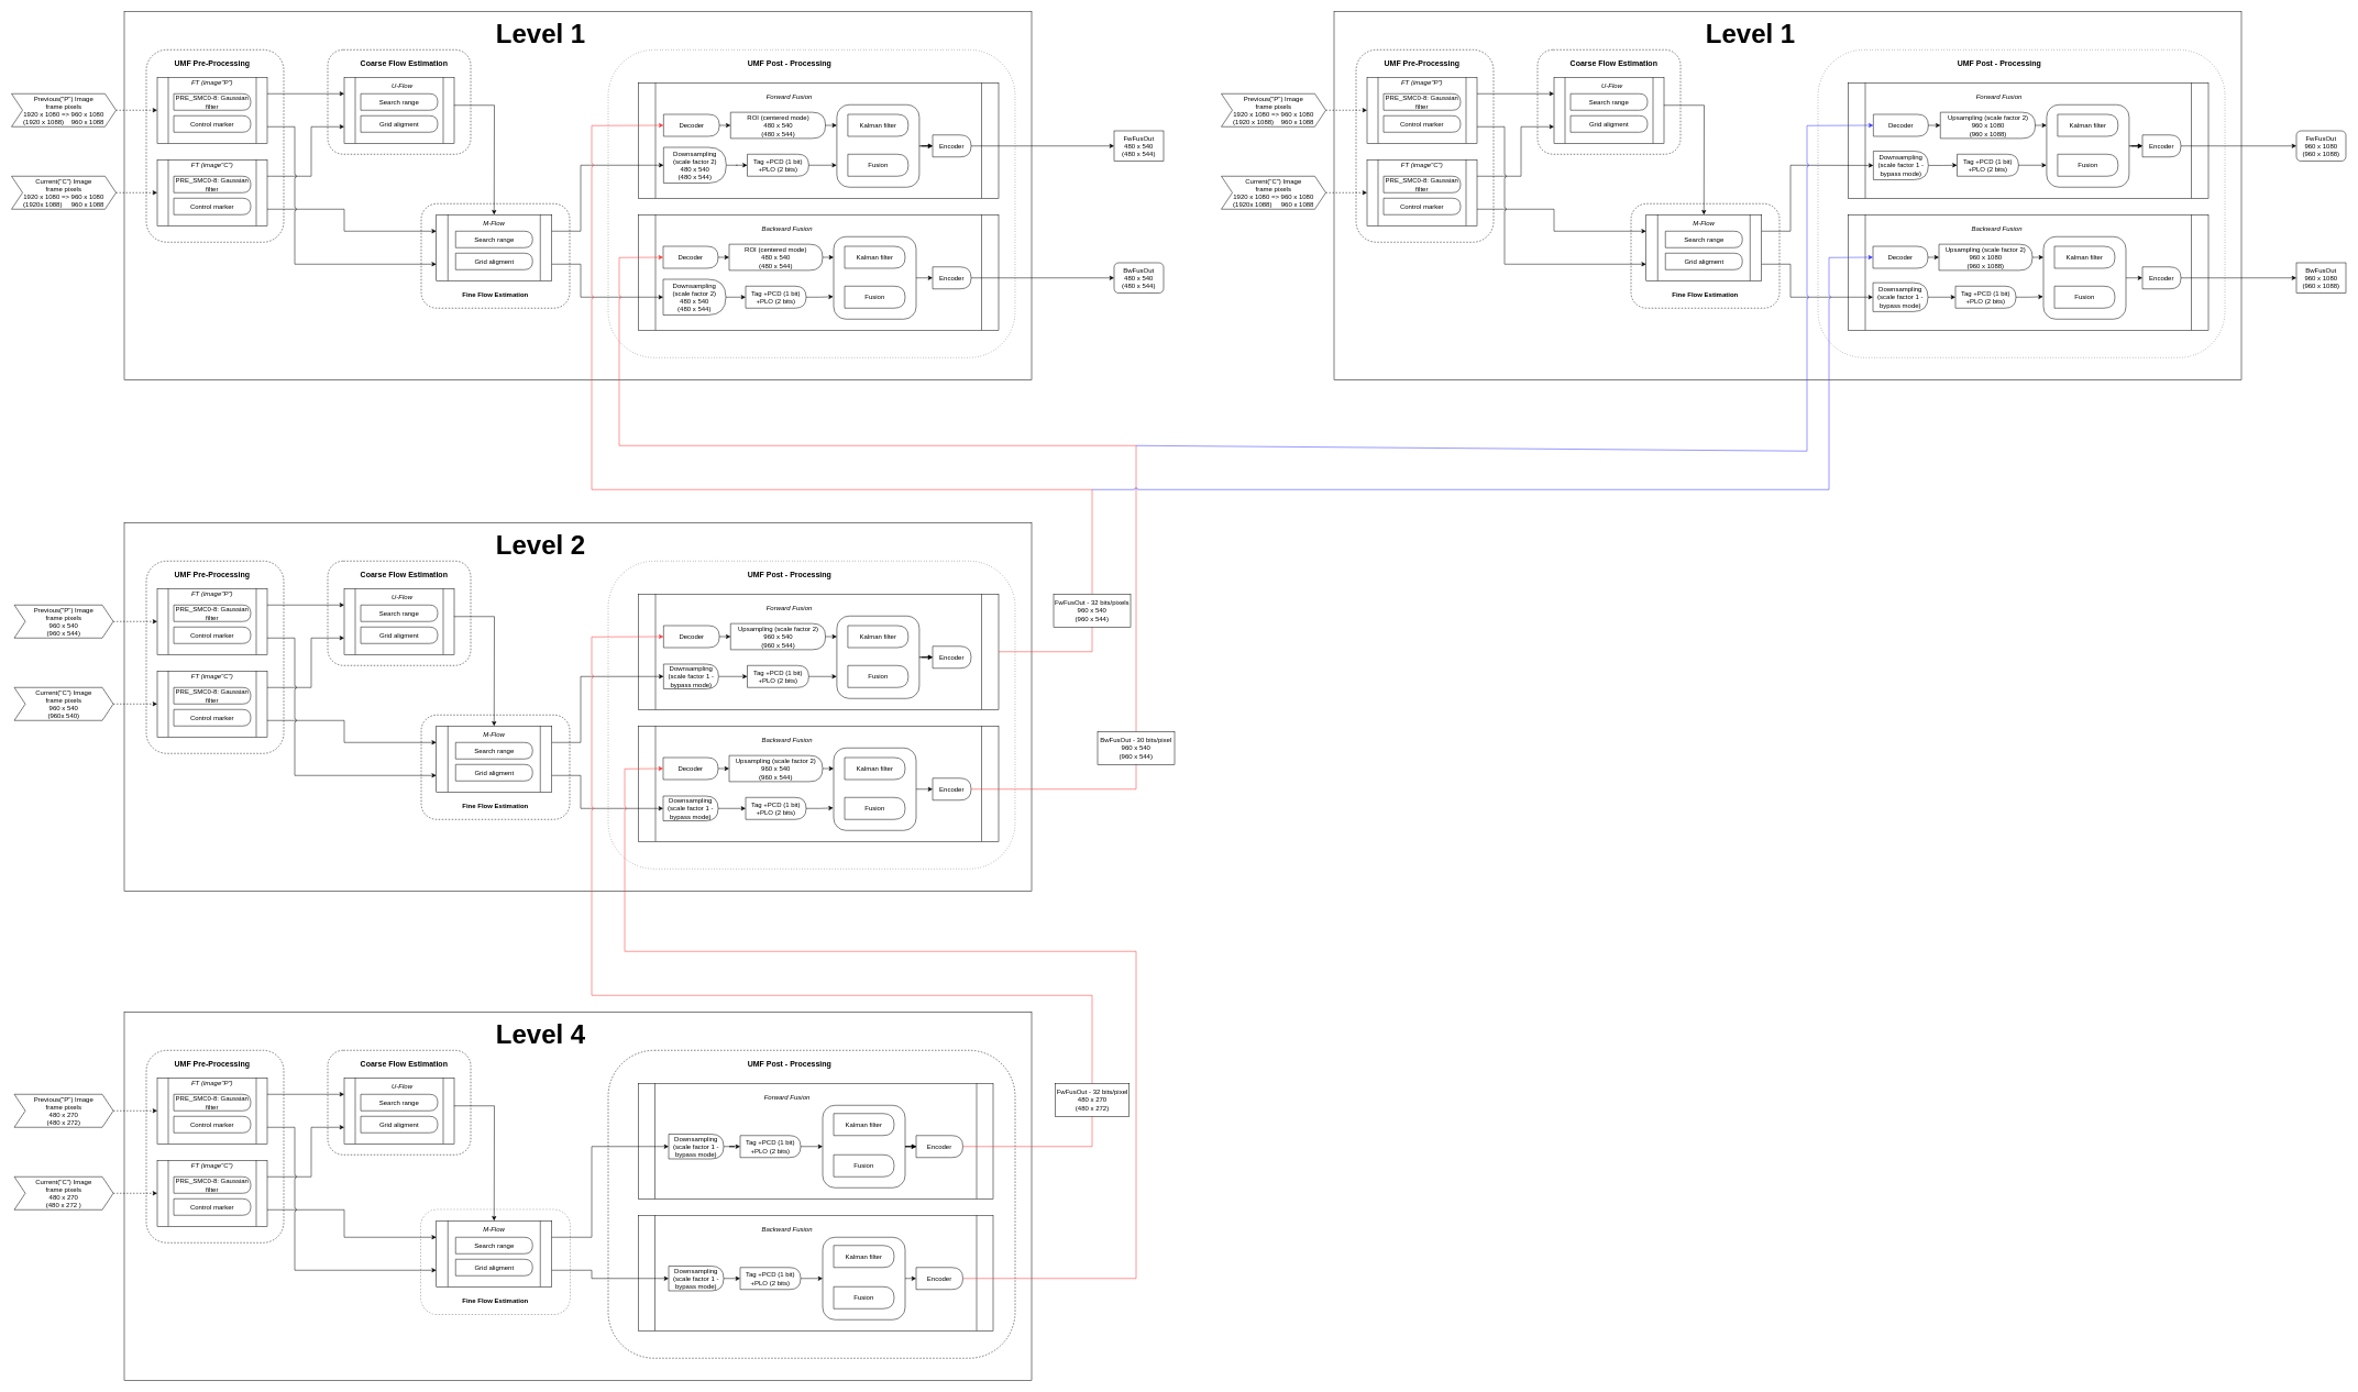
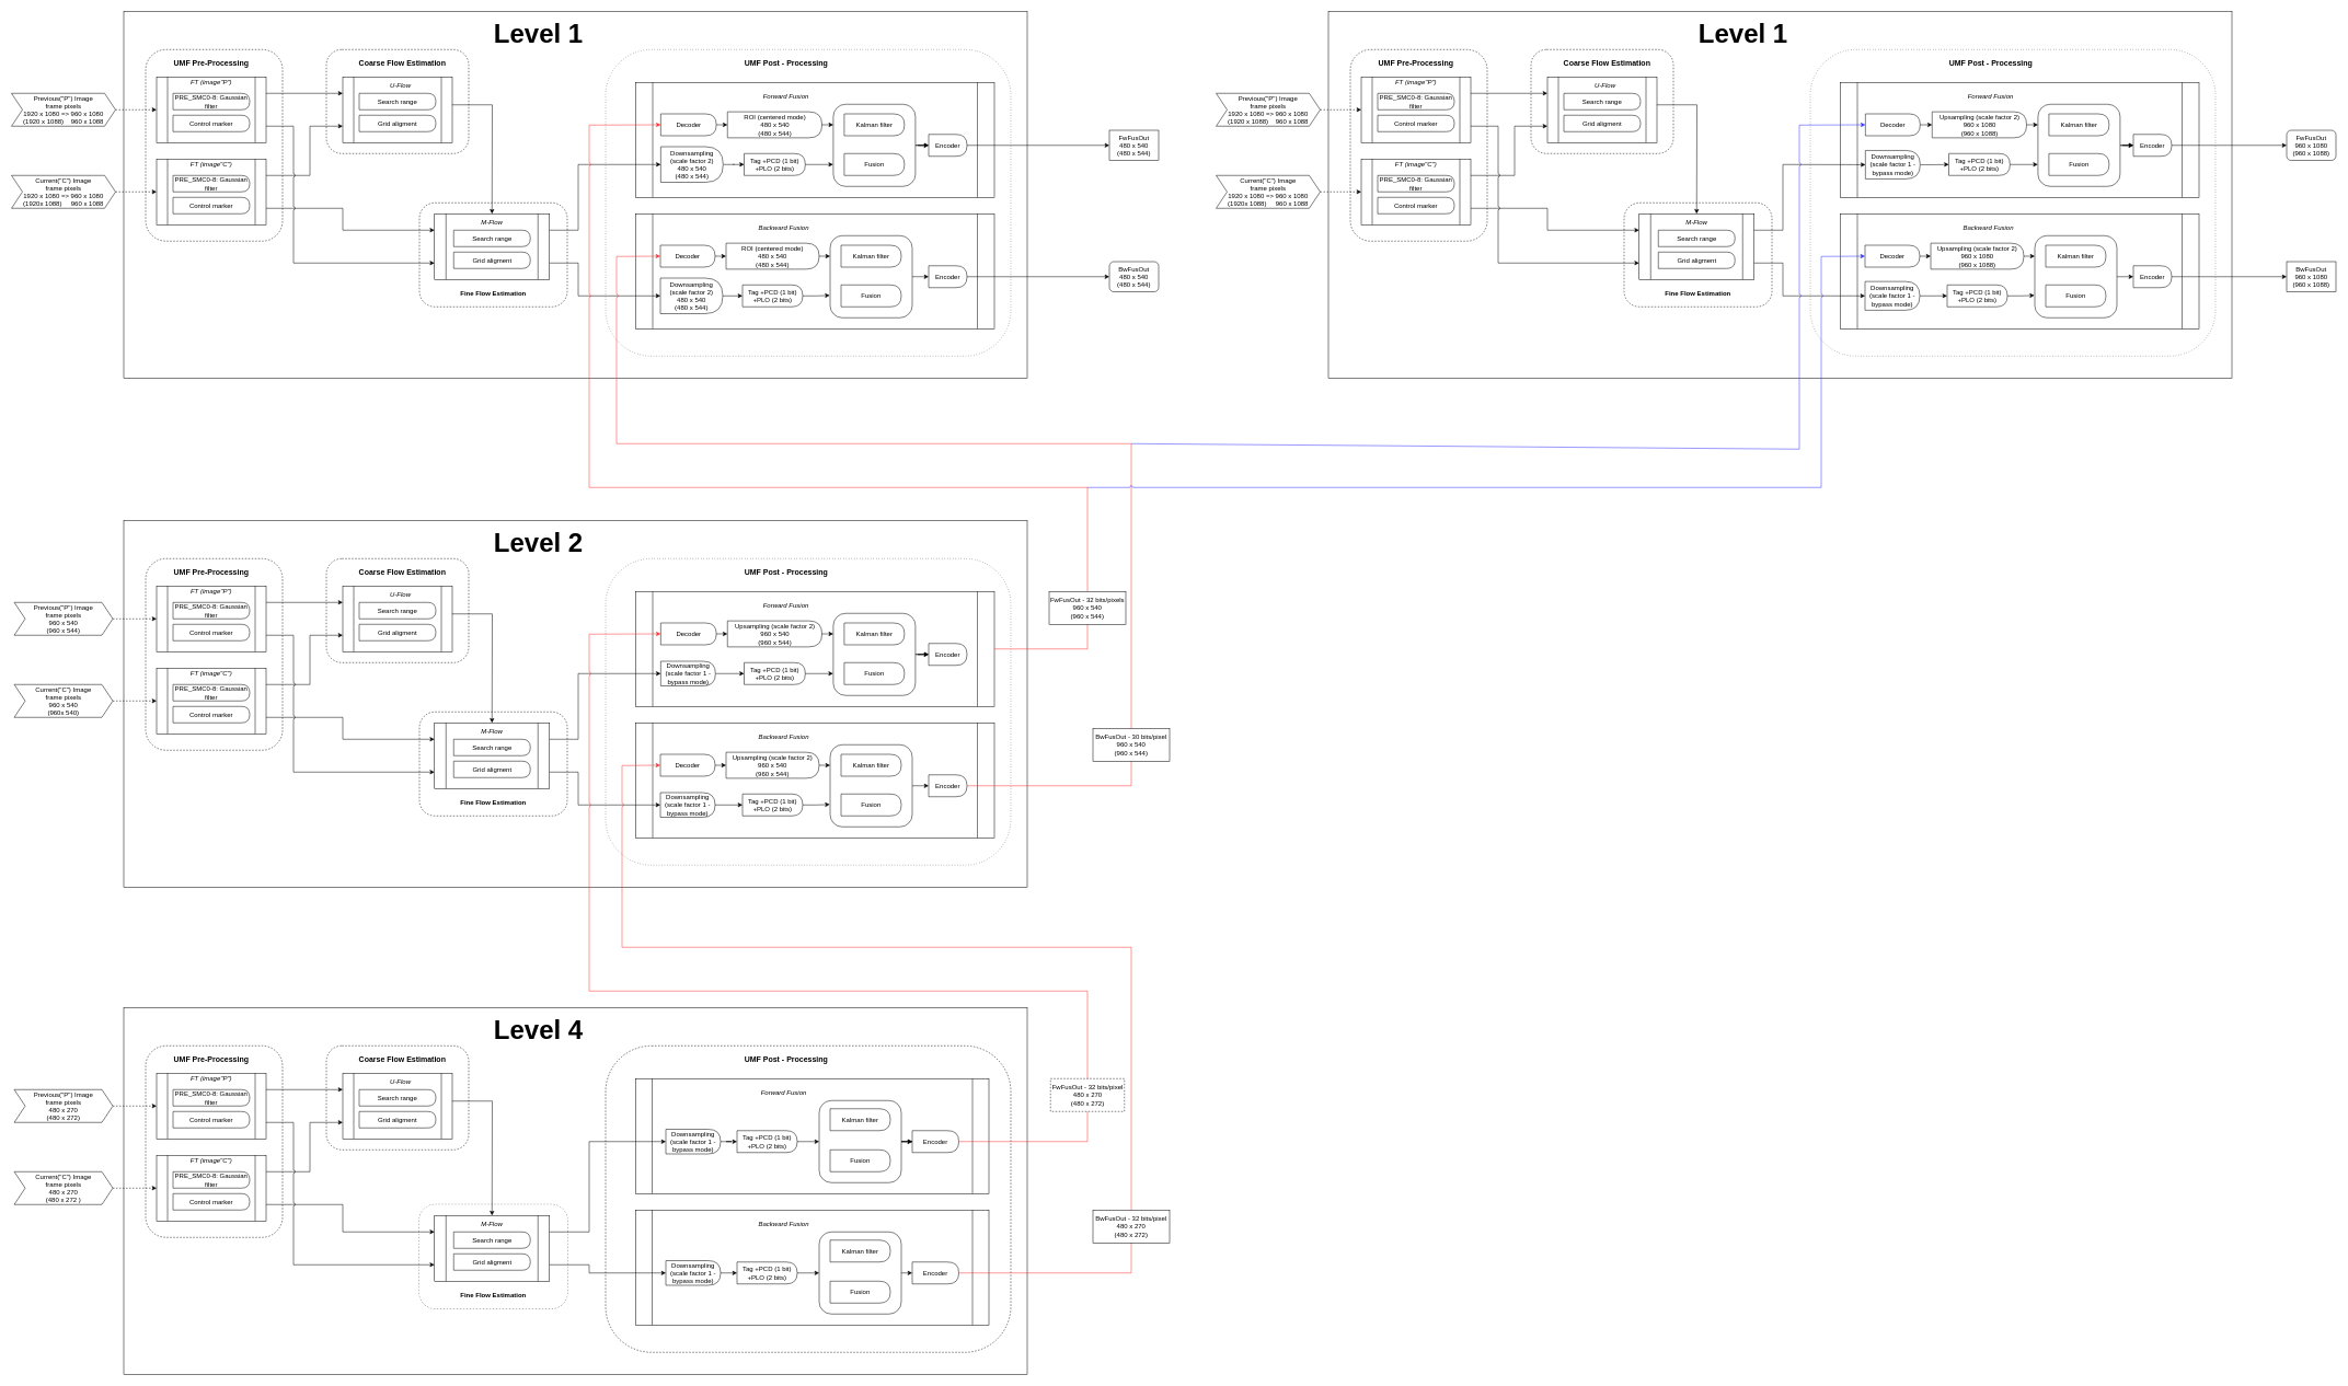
- <mxCell id="225" value="FwFusOut - 32 bits/pixel&lt;br&gt;480 x 270&lt;br&gt;(480 x 272)" style="rounded=0;whiteSpace=wrap;html=1;strokeColor=default;" vertex="1" parent="1"><mxGeometry x="1917.5" y="1970" width="135" height="60" as="geometry" /></mxCell>
+ <mxCell id="225" value="FwFusOut - 32 bits/pixel&lt;br&gt;480 x 270&lt;br&gt;(480 x 272)" style="rounded=0;whiteSpace=wrap;html=1;strokeColor=default;dashed=1;" vertex="1" parent="1"><mxGeometry x="1917.5" y="1970" width="135" height="60" as="geometry" /></mxCell>
+ <mxCell id="224" value="BwFusOut - 32 bits/pixel&lt;br&gt;480 x 270&lt;br&gt;(480 x 272)" style="rounded=0;whiteSpace=wrap;html=1;strokeColor=default;" vertex="1" parent="1"><mxGeometry x="1995" y="2210" width="140" height="60" as="geometry" /></mxCell>
